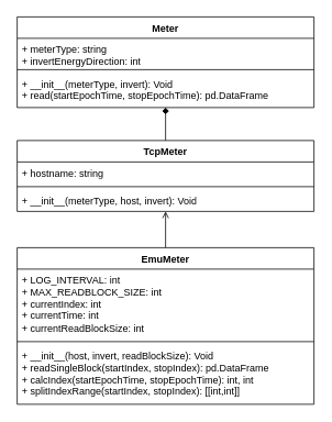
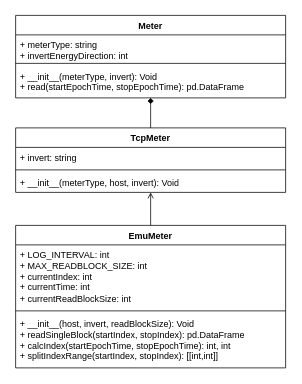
- <mxCell id="7" value="+ hostname: string" style="text;strokeColor=none;fillColor=none;align=left;verticalAlign=top;spacingLeft=4;spacingRight=4;overflow=hidden;rotatable=0;points=[[0,0.5],[1,0.5]];portConstraint=eastwest;whiteSpace=wrap;html=1;" parent="6" vertex="1"><mxGeometry y="26" width="360" height="26" as="geometry" /></mxCell>
+ <mxCell id="7" value="+ invert: string" style="text;strokeColor=none;fillColor=none;align=left;verticalAlign=top;spacingLeft=4;spacingRight=4;overflow=hidden;rotatable=0;points=[[0,0.5],[1,0.5]];portConstraint=eastwest;whiteSpace=wrap;html=1;" parent="6" vertex="1"><mxGeometry y="26" width="360" height="26" as="geometry" /></mxCell>
